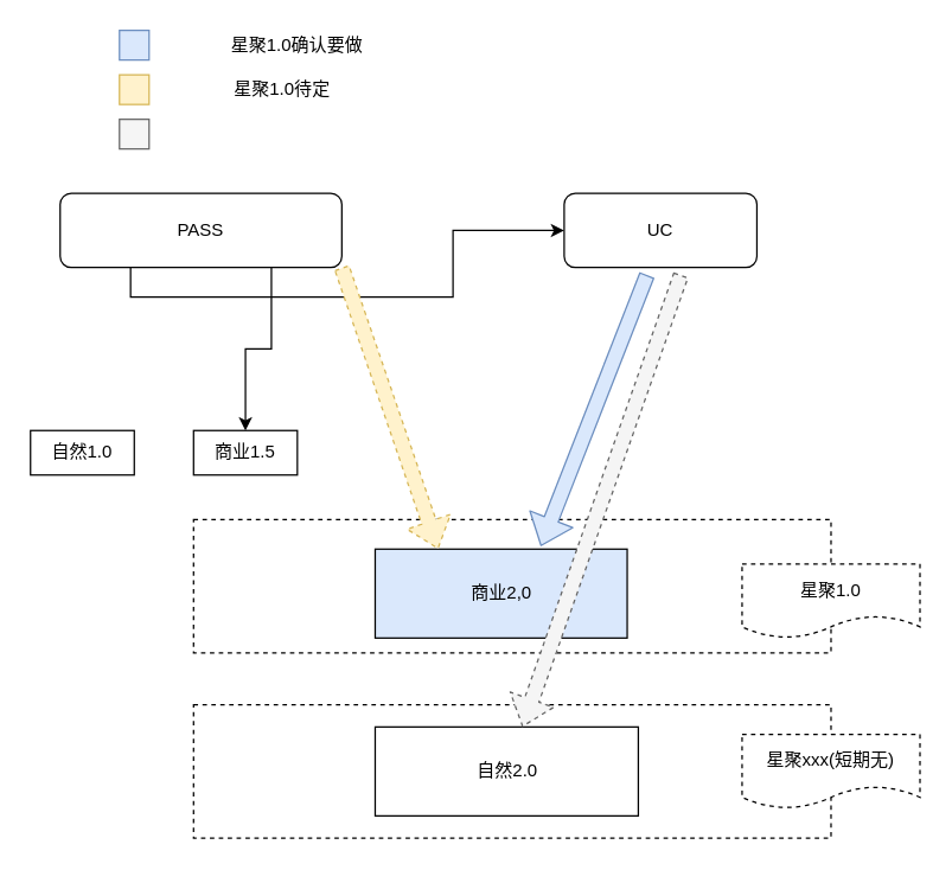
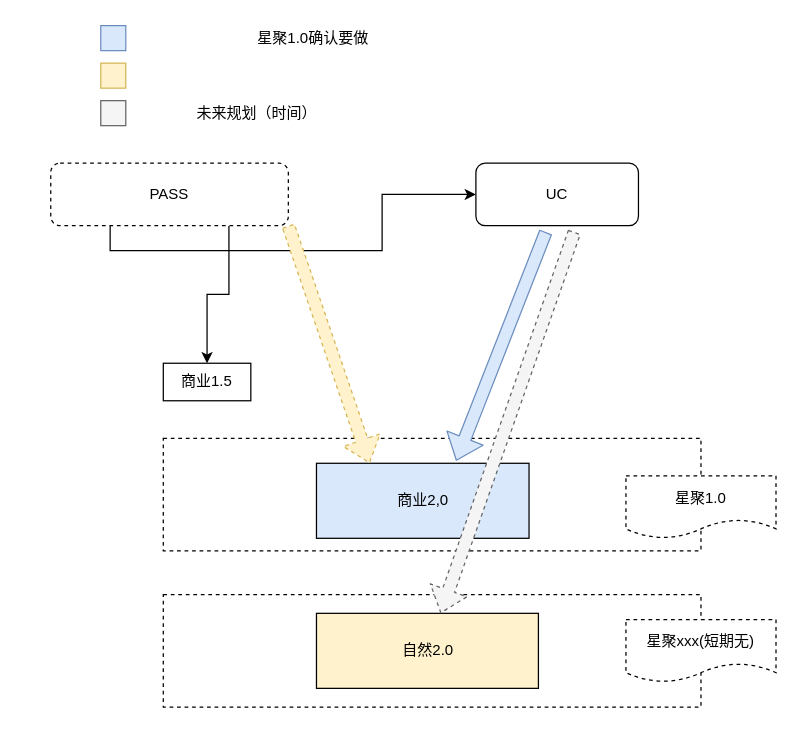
- <mxCell id="19" value="星聚1.0确认要做" style="text;html=1;strokeColor=none;fillColor=none;align=center;verticalAlign=middle;whiteSpace=wrap;rounded=0;" parent="1" vertex="1"><mxGeometry x="140" y="20" width="120" height="20" as="geometry" /></mxCell>
+ <mxCell id="19" value="星聚1.0确认要做" style="text;html=1;strokeColor=none;fillColor=none;align=center;verticalAlign=middle;whiteSpace=wrap;rounded=0;" parent="1" vertex="1"><mxGeometry x="190" y="20" width="120" height="20" as="geometry" /></mxCell>
- <mxCell id="20" value="星聚1.0待定" style="text;html=1;strokeColor=none;fillColor=none;align=center;verticalAlign=middle;whiteSpace=wrap;rounded=0;" parent="1" vertex="1"><mxGeometry x="130" y="50" width="120" height="20" as="geometry" /></mxCell>
+ <mxCell id="22" value="未来规划（时间）" style="text;html=1;strokeColor=none;fillColor=none;align=center;verticalAlign=middle;whiteSpace=wrap;rounded=0;" parent="1" vertex="1"><mxGeometry x="145" y="80" width="120" height="20" as="geometry" /></mxCell>
- <mxCell id="7" value="PASS" style="rounded=1;whiteSpace=wrap;html=1;" parent="1" vertex="1"><mxGeometry x="40" y="130" width="190" height="50" as="geometry" /></mxCell>
+ <mxCell id="7" value="PASS" style="rounded=1;whiteSpace=wrap;html=1;dashed=1;" parent="1" vertex="1"><mxGeometry x="40" y="130" width="190" height="50" as="geometry" /></mxCell>
- <mxCell id="8" value="自然1.0" style="rounded=0;whiteSpace=wrap;html=1;" parent="1" vertex="1"><mxGeometry x="20" y="290" width="70" height="30" as="geometry" /></mxCell>
- <mxCell id="12" value="自然2.0" style="rounded=0;whiteSpace=wrap;html=1;" parent="1" vertex="1"><mxGeometry x="252.5" y="490" width="177.5" height="60" as="geometry" /></mxCell>
+ <mxCell id="12" value="自然2.0" style="rounded=0;whiteSpace=wrap;html=1;fillColor=#fff2cc;" parent="1" vertex="1"><mxGeometry x="252.5" y="490" width="177.5" height="60" as="geometry" /></mxCell>
